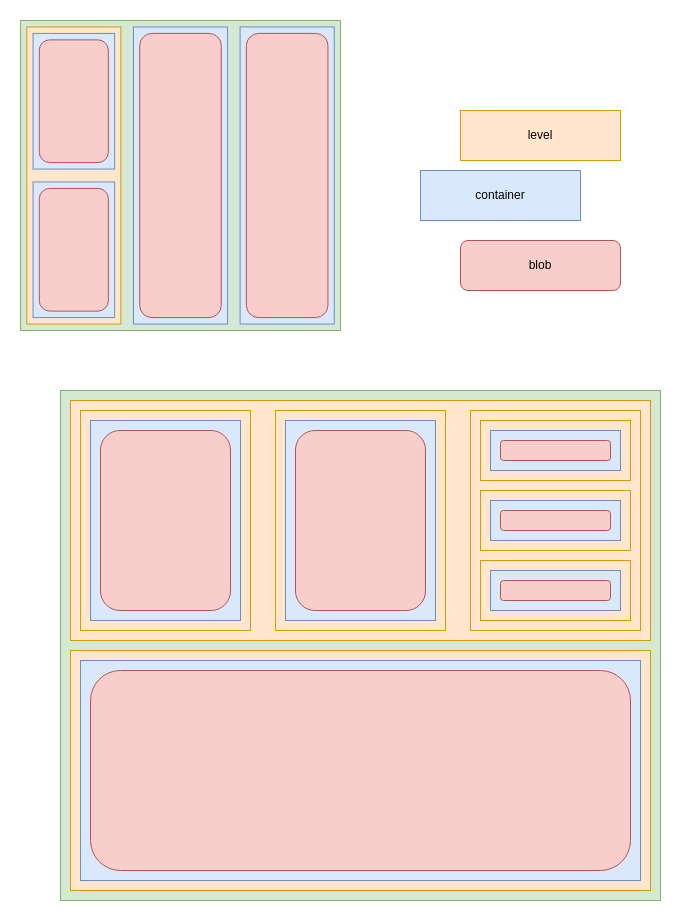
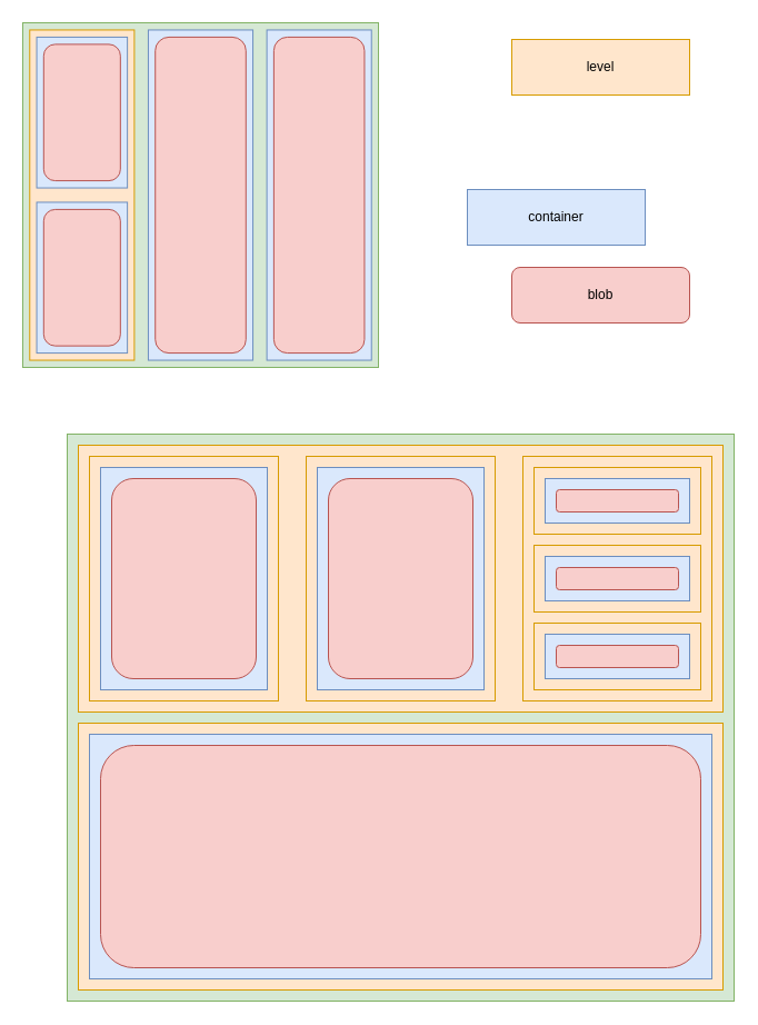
- <mxCell id="2" value="level" style="rounded=0;whiteSpace=wrap;html=1;fillColor=#ffe6cc;strokeColor=#d79b00;" vertex="1" parent="1"><mxGeometry x="460" y="110" width="160" height="50" as="geometry" /></mxCell>
+ <mxCell id="2" value="level" style="rounded=0;whiteSpace=wrap;html=1;fillColor=#ffe6cc;strokeColor=#d79b00;" vertex="1" parent="1"><mxGeometry x="460" y="35" width="160" height="50" as="geometry" /></mxCell>
